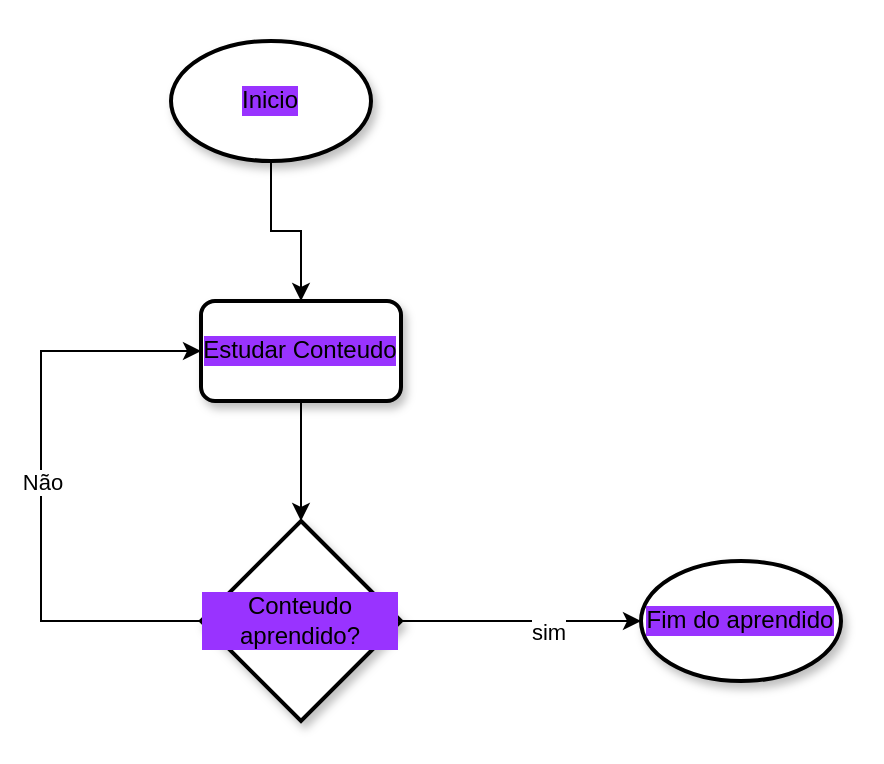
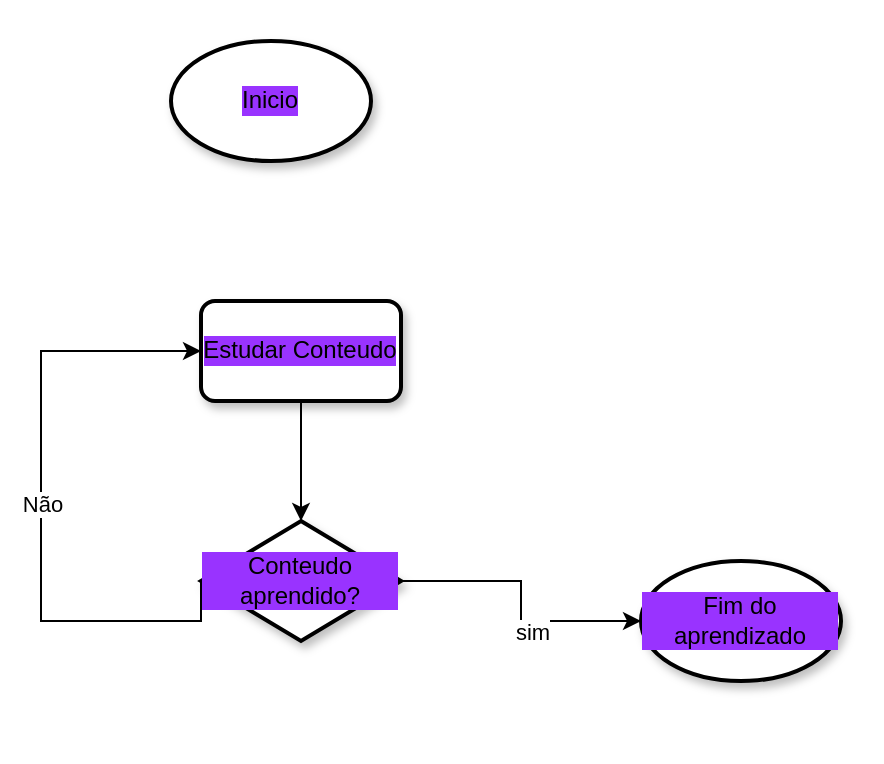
- <mxCell id="2" style="edgeStyle=orthogonalEdgeStyle;rounded=0;orthogonalLoop=1;jettySize=auto;html=1;entryX=0.5;entryY=0;entryDx=0;entryDy=0;" edge="1" parent="1" source="3" target="5"><mxGeometry relative="1" as="geometry" /></mxCell>
- <mxCell id="10" value="Conteudo aprendido?" style="strokeWidth=2;html=1;shape=mxgraph.flowchart.decision;whiteSpace=wrap;shadow=1;labelBackgroundColor=#9933FF;" vertex="1" parent="1"><mxGeometry x="100" y="260" width="100" height="100" as="geometry" /></mxCell>
+ <mxCell id="10" value="Conteudo aprendido?" style="strokeWidth=2;html=1;shape=mxgraph.flowchart.decision;whiteSpace=wrap;shadow=1;labelBackgroundColor=#9933FF;" vertex="1" parent="1"><mxGeometry x="100" y="260" width="100" height="60" as="geometry" /></mxCell>
- <mxCell id="11" value="Fim do aprendido" style="strokeWidth=2;html=1;shape=mxgraph.flowchart.start_1;whiteSpace=wrap;shadow=1;labelBackgroundColor=#9933FF;" vertex="1" parent="1"><mxGeometry x="320" y="280" width="100" height="60" as="geometry" /></mxCell>
+ <mxCell id="11" value="Fim do aprendizado" style="strokeWidth=2;html=1;shape=mxgraph.flowchart.start_1;whiteSpace=wrap;shadow=1;labelBackgroundColor=#9933FF;" vertex="1" parent="1"><mxGeometry x="320" y="280" width="100" height="60" as="geometry" /></mxCell>
